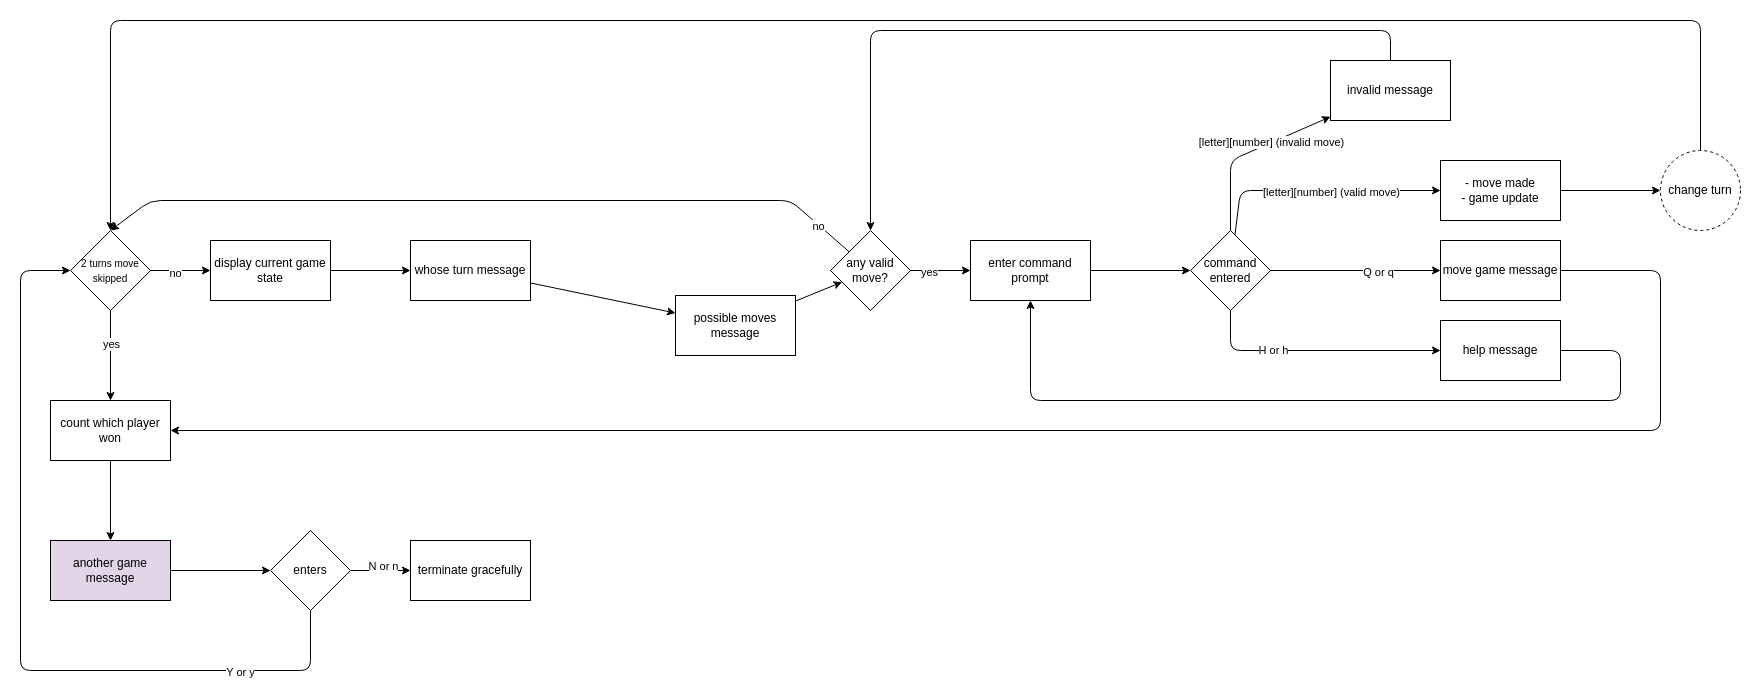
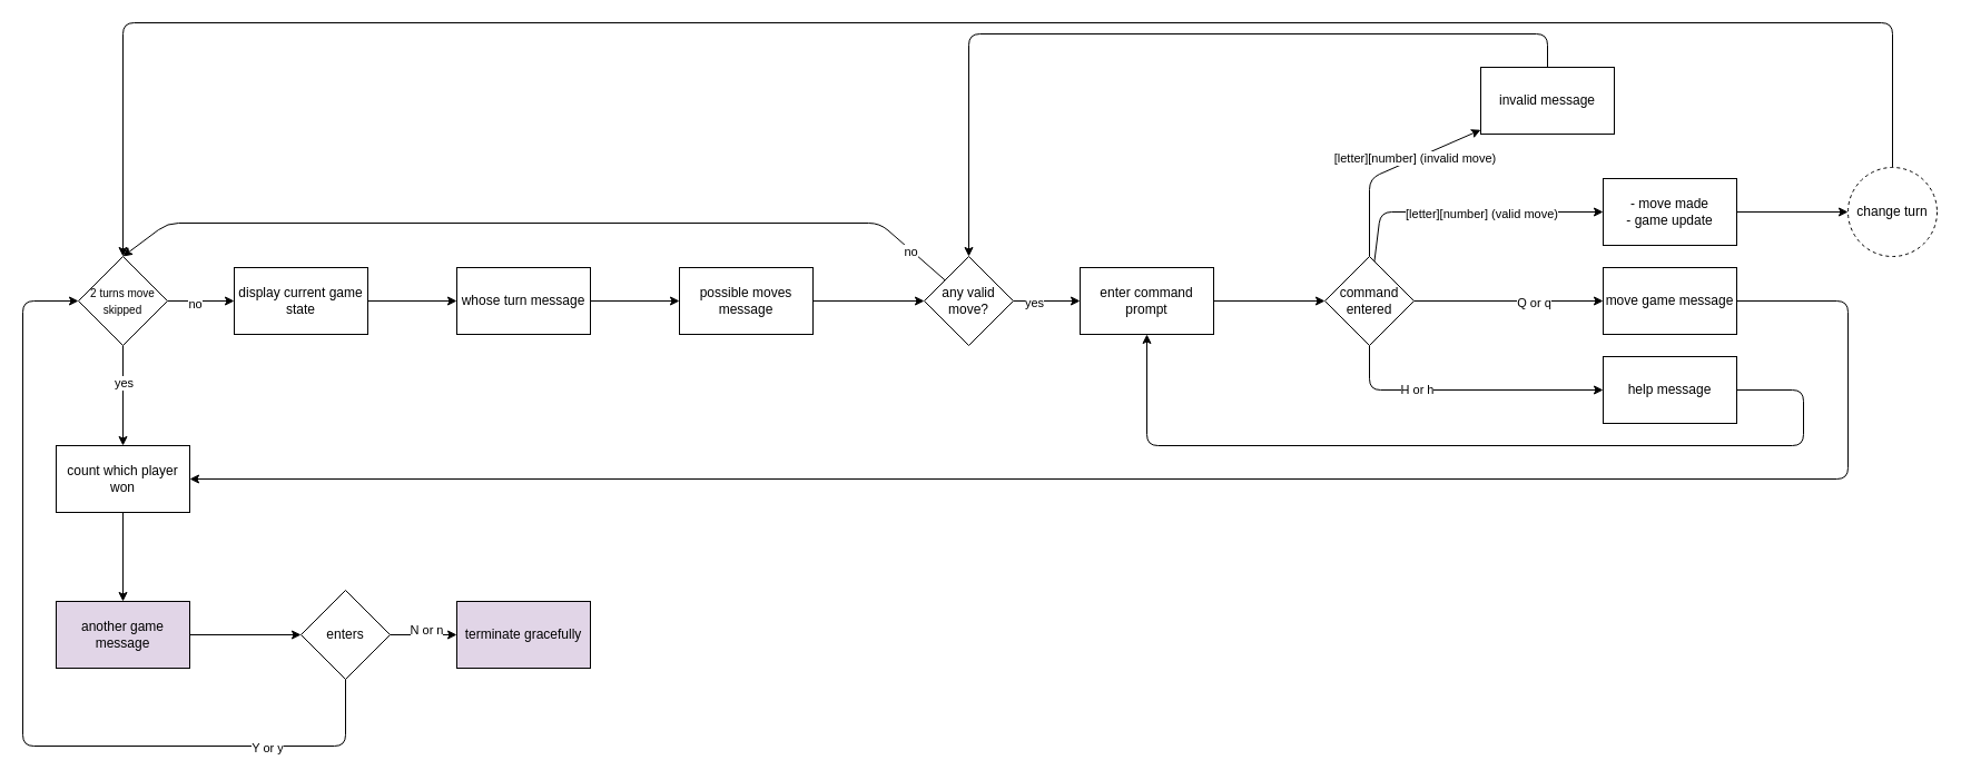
- <mxCell id="12" value="possible moves message" style="whiteSpace=wrap;html=1;" vertex="1" parent="1"><mxGeometry x="675" y="295" width="120" height="60" as="geometry" /></mxCell>
+ <mxCell id="12" value="possible moves message" style="whiteSpace=wrap;html=1;" vertex="1" parent="1"><mxGeometry x="610" y="240" width="120" height="60" as="geometry" /></mxCell>
- <mxCell id="48" value="terminate gracefully" style="whiteSpace=wrap;html=1;" vertex="1" parent="1"><mxGeometry x="410" y="540" width="120" height="60" as="geometry" /></mxCell>
+ <mxCell id="48" value="terminate gracefully" style="whiteSpace=wrap;html=1;fillColor=#e1d5e7;" vertex="1" parent="1"><mxGeometry x="410" y="540" width="120" height="60" as="geometry" /></mxCell>
